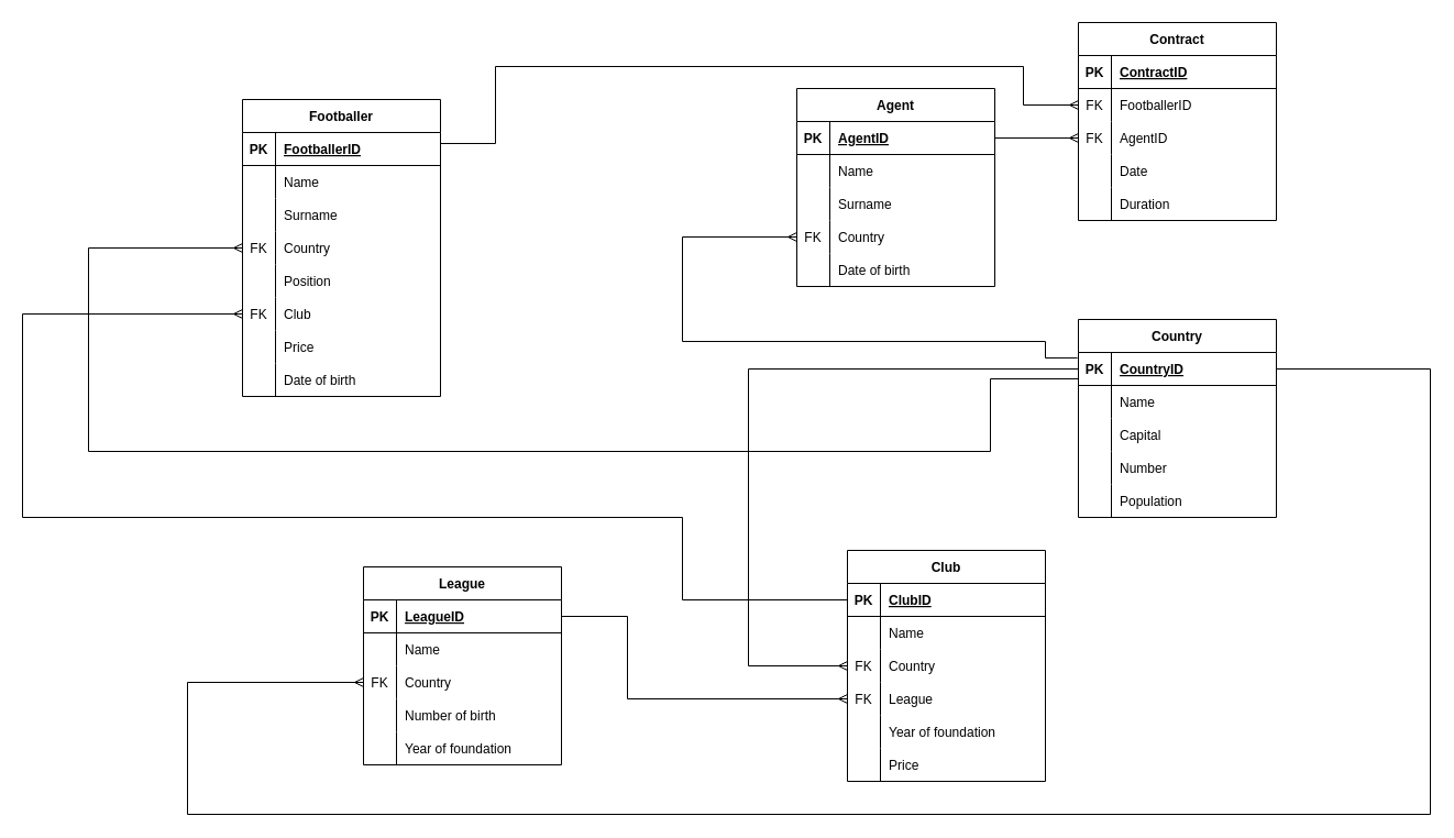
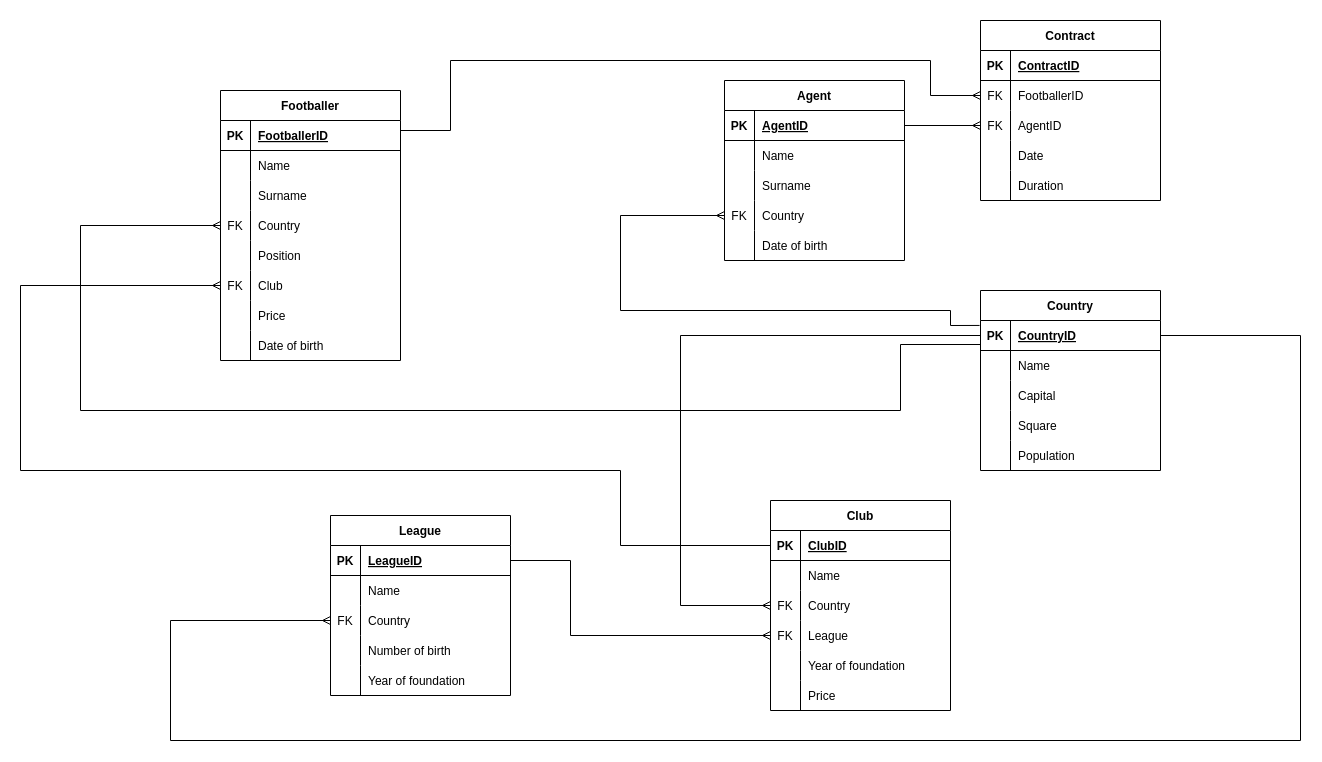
- <mxCell id="90" value="Number" style="shape=partialRectangle;connectable=0;fillColor=none;top=0;left=0;bottom=0;right=0;align=left;spacingLeft=6;overflow=hidden;" parent="88" vertex="1"><mxGeometry x="30" width="150" height="30" as="geometry"><mxRectangle width="150" height="30" as="alternateBounds" /></mxGeometry></mxCell>
+ <mxCell id="90" value="Square" style="shape=partialRectangle;connectable=0;fillColor=none;top=0;left=0;bottom=0;right=0;align=left;spacingLeft=6;overflow=hidden;" parent="88" vertex="1"><mxGeometry x="30" width="150" height="30" as="geometry"><mxRectangle width="150" height="30" as="alternateBounds" /></mxGeometry></mxCell>
